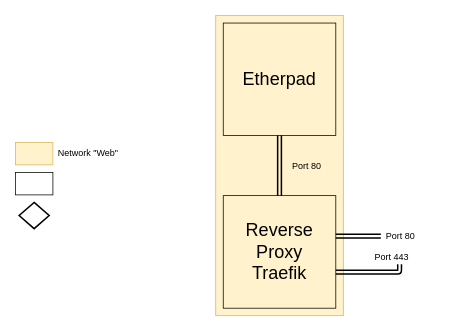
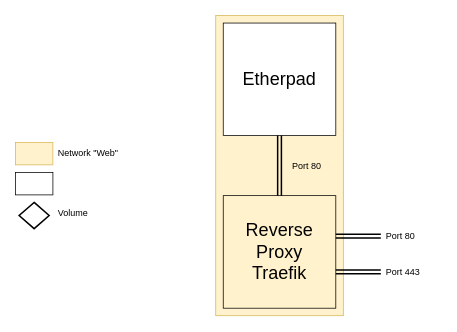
- <mxCell id="3" value="&lt;font style=&quot;font-size: 24px;&quot;&gt;Etherpad&lt;/font&gt;" style="whiteSpace=wrap;html=1;aspect=fixed;fontSize=24;fillColor=#fff2cc;" parent="1" vertex="1"><mxGeometry x="297" y="30" width="150" height="150" as="geometry" /></mxCell>
+ <mxCell id="3" value="&lt;font style=&quot;font-size: 24px;&quot;&gt;Etherpad&lt;/font&gt;" style="whiteSpace=wrap;html=1;aspect=fixed;fontSize=24;" parent="1" vertex="1"><mxGeometry x="297" y="30" width="150" height="150" as="geometry" /></mxCell>
+ <mxCell id="9" value="Volume" style="text;html=1;strokeColor=none;fillColor=none;align=left;verticalAlign=middle;whiteSpace=wrap;rounded=0;fontSize=12;" parent="1" vertex="1"><mxGeometry x="75" y="274" width="155" height="20" as="geometry" /></mxCell>
- <mxCell id="12" value="Port 443" style="text;html=1;strokeColor=none;fillColor=none;align=left;verticalAlign=middle;whiteSpace=wrap;rounded=0;fontSize=12;spacingLeft=5;" parent="1" vertex="1"><mxGeometry x="492" y="331.5" width="80" height="20" as="geometry" /></mxCell>
+ <mxCell id="12" value="Port 443" style="text;html=1;strokeColor=none;fillColor=none;align=left;verticalAlign=middle;whiteSpace=wrap;rounded=0;fontSize=12;spacingLeft=5;" parent="1" vertex="1"><mxGeometry x="507" y="351.5" width="80" height="20" as="geometry" /></mxCell>
